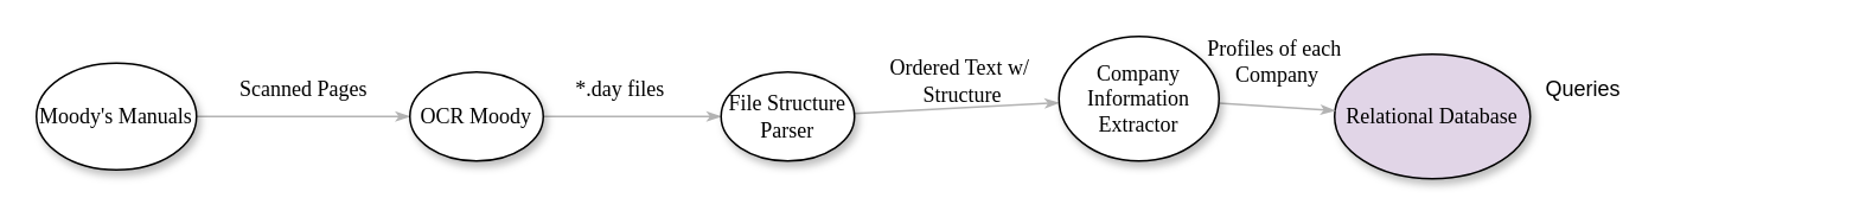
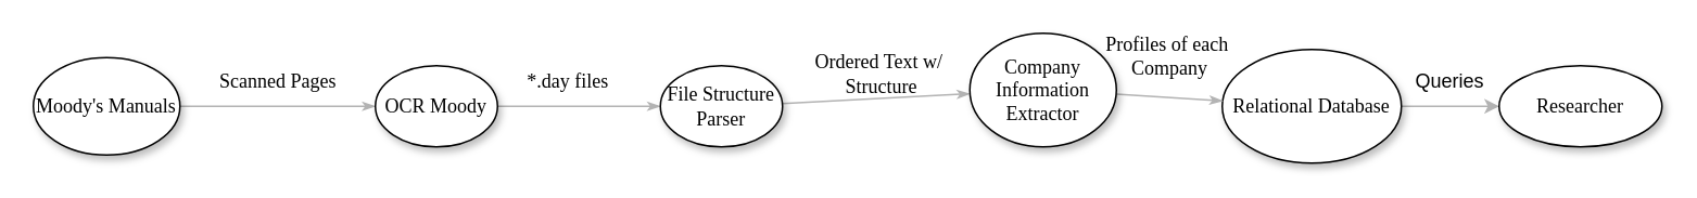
- <mxCell id="5" value="Relational Database" style="ellipse;whiteSpace=wrap;html=1;rounded=0;shadow=1;comic=0;labelBackgroundColor=none;strokeColor=#000000;strokeWidth=1;fillColor=#e1d5e7;fontFamily=Verdana;fontSize=12;fontColor=#000000;align=center;" parent="1" vertex="1"><mxGeometry x="750" y="30" width="110" height="70" as="geometry" /></mxCell>
+ <mxCell id="5" value="Relational Database" style="ellipse;whiteSpace=wrap;html=1;rounded=0;shadow=1;comic=0;labelBackgroundColor=none;strokeColor=#000000;strokeWidth=1;fillColor=#FFFFFF;fontFamily=Verdana;fontSize=12;fontColor=#000000;align=center;" parent="1" vertex="1"><mxGeometry x="750" y="30" width="110" height="70" as="geometry" /></mxCell>
+ <mxCell id="4" style="edgeStyle=orthogonalEdgeStyle;rounded=1;orthogonalLoop=1;jettySize=auto;html=1;exitX=1;exitY=0.5;exitDx=0;exitDy=0;entryX=0;entryY=0.5;entryDx=0;entryDy=0;strokeColor=#B3B3B3;" edge="1" parent="1" source="5" target="12"><mxGeometry relative="1" as="geometry" /></mxCell>
+ <mxCell id="12" value="Researcher" style="ellipse;whiteSpace=wrap;html=1;rounded=0;shadow=1;comic=0;labelBackgroundColor=none;strokeColor=#000000;strokeWidth=1;fillColor=#FFFFFF;fontFamily=Verdana;fontSize=12;fontColor=#000000;align=center;" vertex="1" parent="1"><mxGeometry x="920" y="40" width="100" height="50" as="geometry" /></mxCell>
